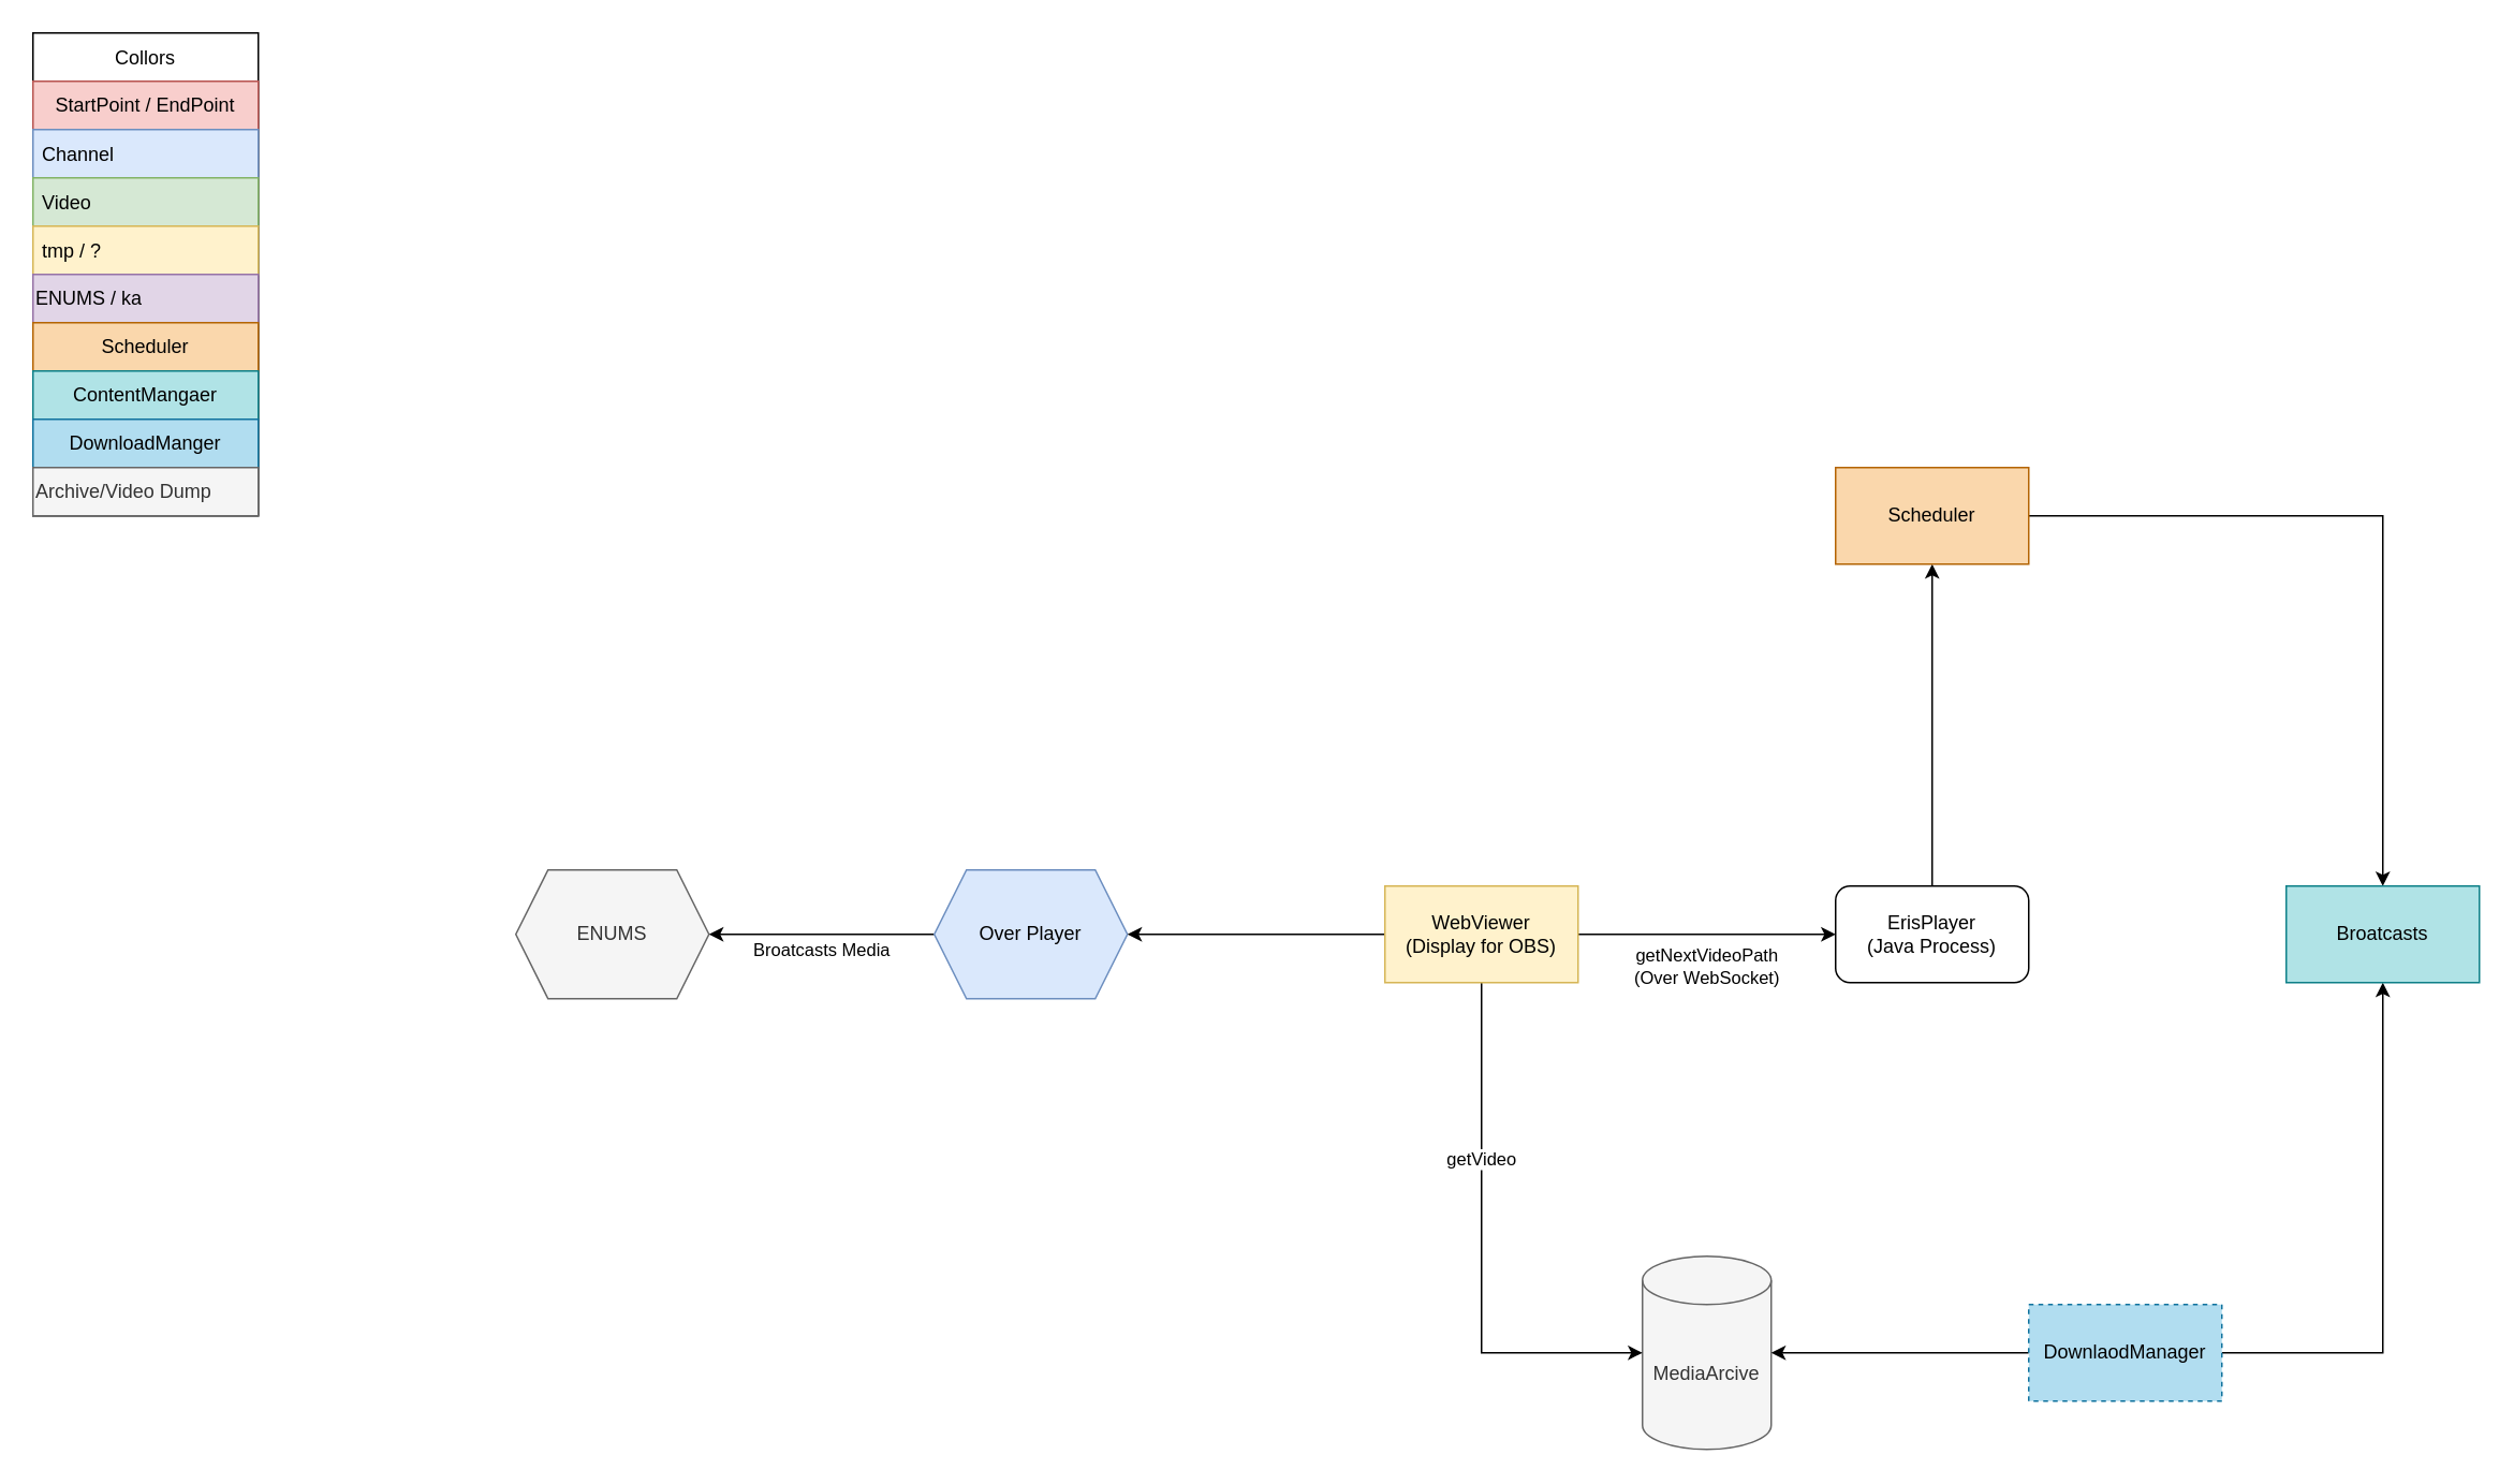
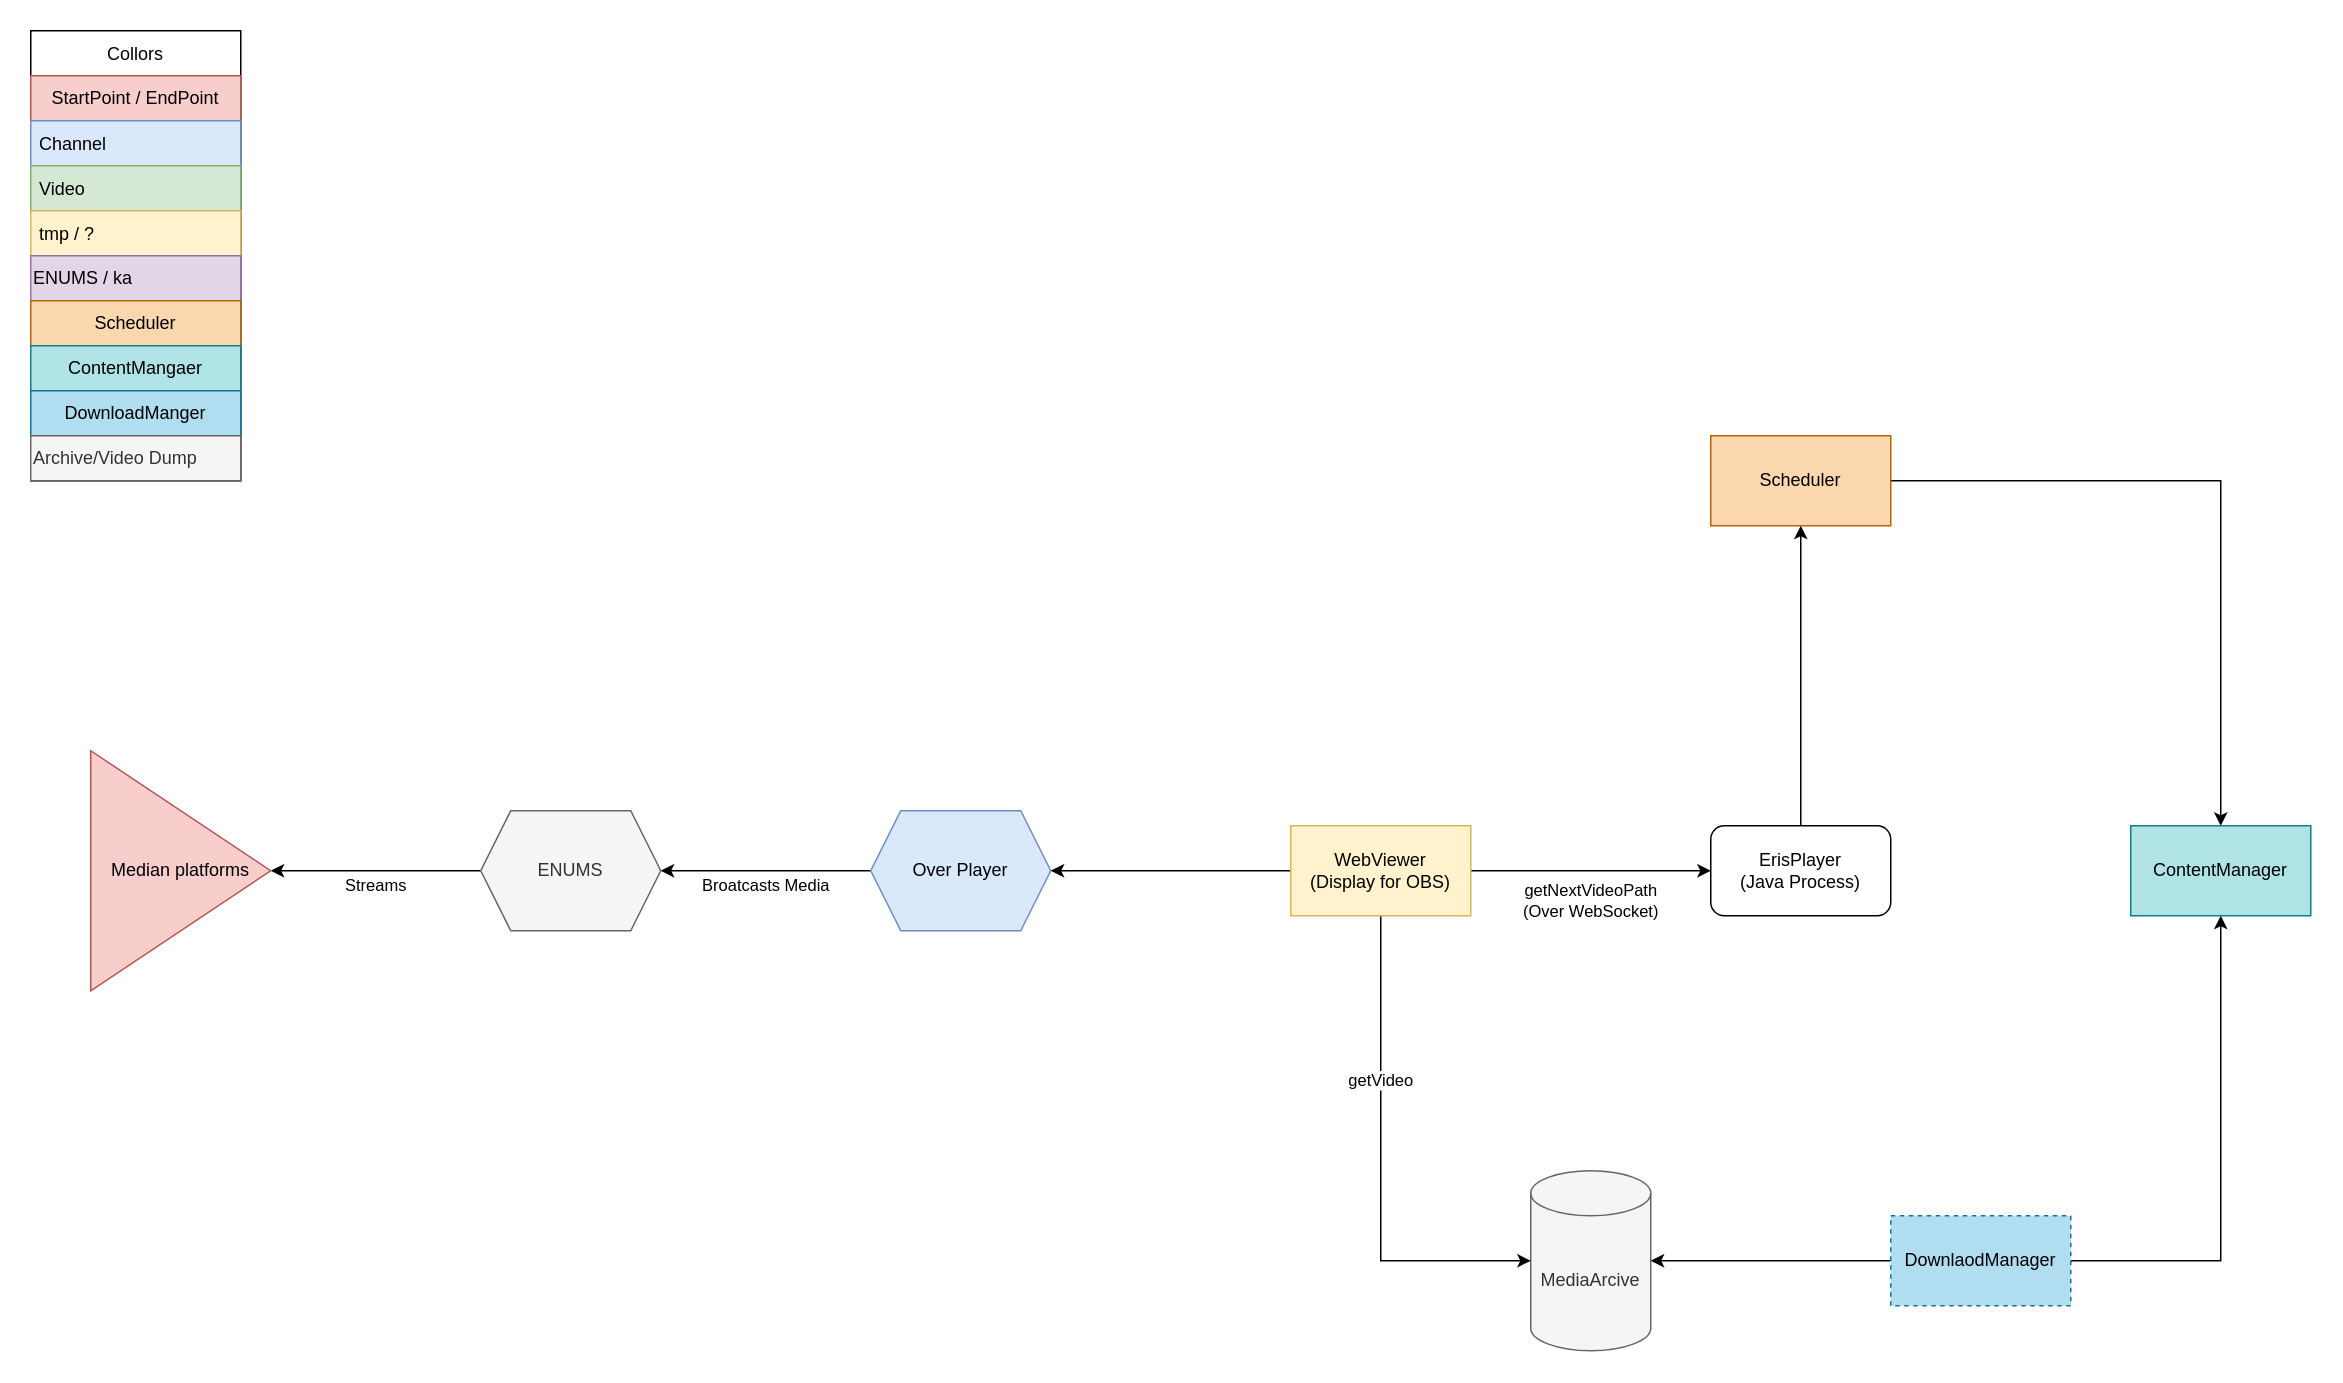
+ <mxCell id="4" value="Median platforms" style="triangle;whiteSpace=wrap;html=1;fillColor=#f8cecc;strokeColor=#b85450;" parent="1" vertex="1"><mxGeometry x="60" y="500" width="120" height="160" as="geometry" /></mxCell>
+ <mxCell id="2" value="Streams" style="edgeStyle=orthogonalEdgeStyle;rounded=0;orthogonalLoop=1;jettySize=auto;html=1;" parent="1" source="3" target="4" edge="1"><mxGeometry y="10" relative="1" as="geometry"><mxPoint as="offset" /></mxGeometry></mxCell>
- <mxCell id="19" value="Broatcasts" style="rounded=0;whiteSpace=wrap;html=1;fillColor=#b0e3e6;strokeColor=#0e8088;" parent="1" vertex="1"><mxGeometry x="1420" y="550" width="120" height="60" as="geometry" /></mxCell>
+ <mxCell id="19" value="ContentManager" style="rounded=0;whiteSpace=wrap;html=1;fillColor=#b0e3e6;strokeColor=#0e8088;" parent="1" vertex="1"><mxGeometry x="1420" y="550" width="120" height="60" as="geometry" /></mxCell>
